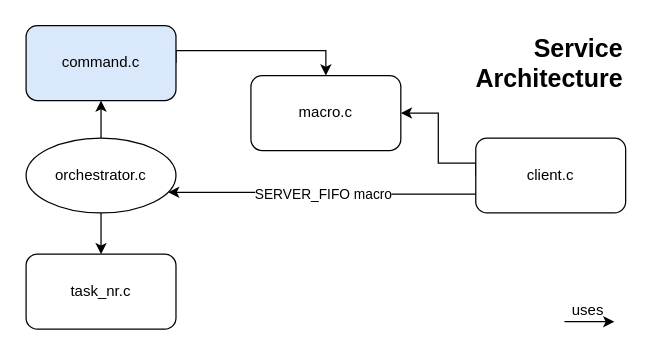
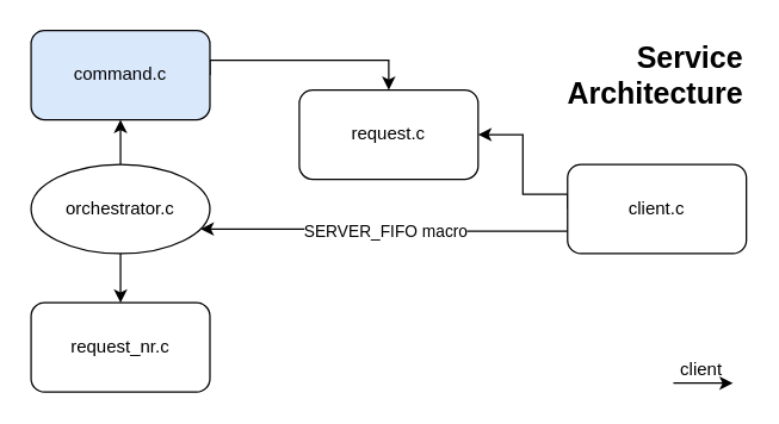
- <mxCell id="12" value="macro.c" style="rounded=1;whiteSpace=wrap;html=1;" vertex="1" parent="1"><mxGeometry x="200" y="60" width="120" height="60" as="geometry" /></mxCell>
+ <mxCell id="12" value="request.c" style="rounded=1;whiteSpace=wrap;html=1;" vertex="1" parent="1"><mxGeometry x="200" y="60" width="120" height="60" as="geometry" /></mxCell>
- <mxCell id="11" value="task_nr.c" style="rounded=1;whiteSpace=wrap;html=1;" vertex="1" parent="1"><mxGeometry x="20" y="203" width="120" height="60" as="geometry" /></mxCell>
+ <mxCell id="11" value="request_nr.c" style="rounded=1;whiteSpace=wrap;html=1;" vertex="1" parent="1"><mxGeometry x="20" y="203" width="120" height="60" as="geometry" /></mxCell>
- <mxCell id="14" value="uses" style="text;html=1;align=center;verticalAlign=middle;whiteSpace=wrap;rounded=0;" vertex="1" parent="1"><mxGeometry x="440" y="233" width="60" height="30" as="geometry" /></mxCell>
+ <mxCell id="14" value="client" style="text;html=1;align=center;verticalAlign=middle;whiteSpace=wrap;rounded=0;" vertex="1" parent="1"><mxGeometry x="440" y="233" width="60" height="30" as="geometry" /></mxCell>
